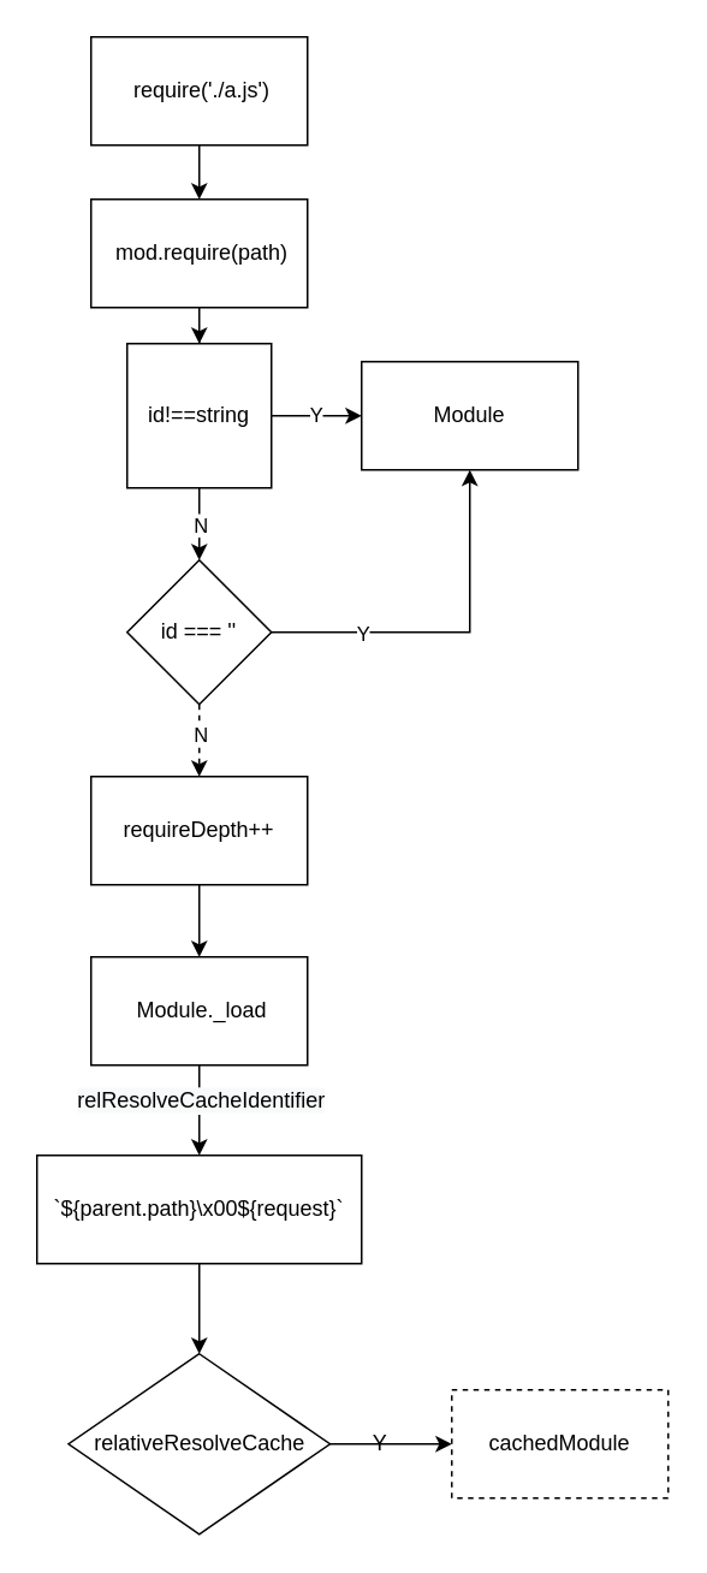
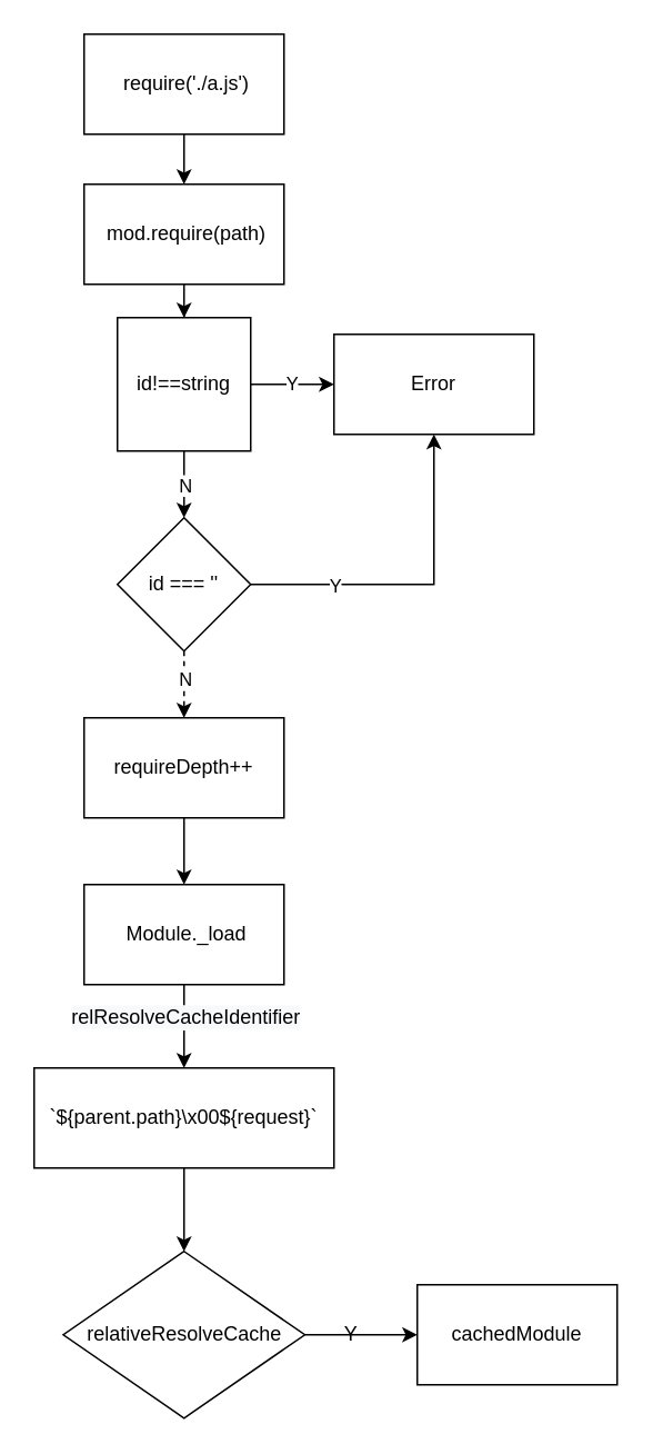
- <mxCell id="10" value="Module" style="whiteSpace=wrap;html=1;rounded=0;" vertex="1" parent="1"><mxGeometry x="200" y="200" width="120" height="60" as="geometry" /></mxCell>
+ <mxCell id="10" value="Error" style="whiteSpace=wrap;html=1;rounded=0;" vertex="1" parent="1"><mxGeometry x="200" y="200" width="120" height="60" as="geometry" /></mxCell>
- <mxCell id="26" value="&lt;div style=&quot;line-height: 27px&quot;&gt;cachedModule&lt;/div&gt;" style="rounded=0;whiteSpace=wrap;html=1;dashed=1;" vertex="1" parent="1"><mxGeometry x="250" y="770" width="120" height="60" as="geometry" /></mxCell>
+ <mxCell id="26" value="&lt;div style=&quot;line-height: 27px&quot;&gt;cachedModule&lt;/div&gt;" style="rounded=0;whiteSpace=wrap;html=1;" vertex="1" parent="1"><mxGeometry x="250" y="770" width="120" height="60" as="geometry" /></mxCell>
